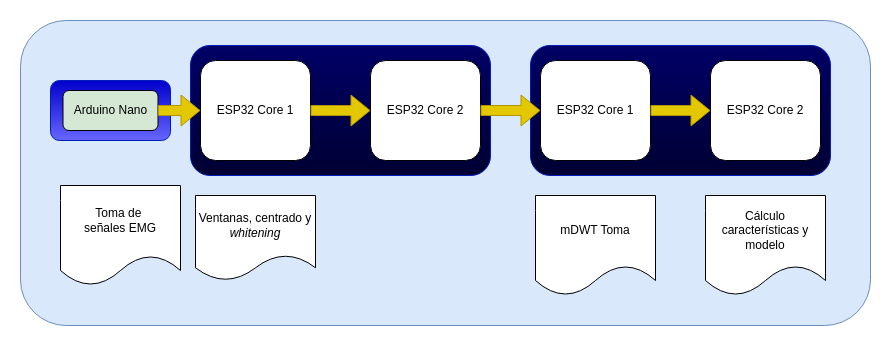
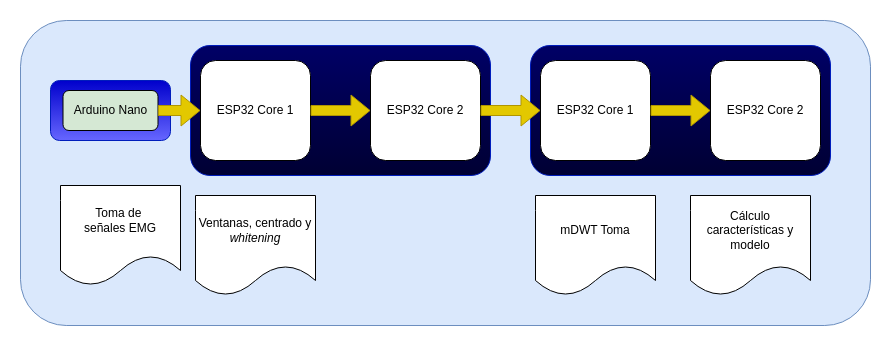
- <mxCell id="17" value="Ventanas, centrado y &lt;i&gt;whitening&lt;/i&gt;" style="shape=document;whiteSpace=wrap;html=1;boundedLbl=1;" vertex="1" parent="1"><mxGeometry x="195" y="195" width="120" height="85" as="geometry" /></mxCell>
+ <mxCell id="17" value="Ventanas, centrado y &lt;i&gt;whitening&lt;/i&gt;" style="shape=document;whiteSpace=wrap;html=1;boundedLbl=1;" vertex="1" parent="1"><mxGeometry x="195" y="195" width="120" height="100" as="geometry" /></mxCell>
- <mxCell id="19" value="Cálculo características y modelo" style="shape=document;whiteSpace=wrap;html=1;boundedLbl=1;" vertex="1" parent="1"><mxGeometry x="705" y="195" width="120" height="100" as="geometry" /></mxCell>
+ <mxCell id="19" value="Cálculo características y modelo" style="shape=document;whiteSpace=wrap;html=1;boundedLbl=1;" vertex="1" parent="1"><mxGeometry x="690" y="195" width="120" height="100" as="geometry" /></mxCell>
